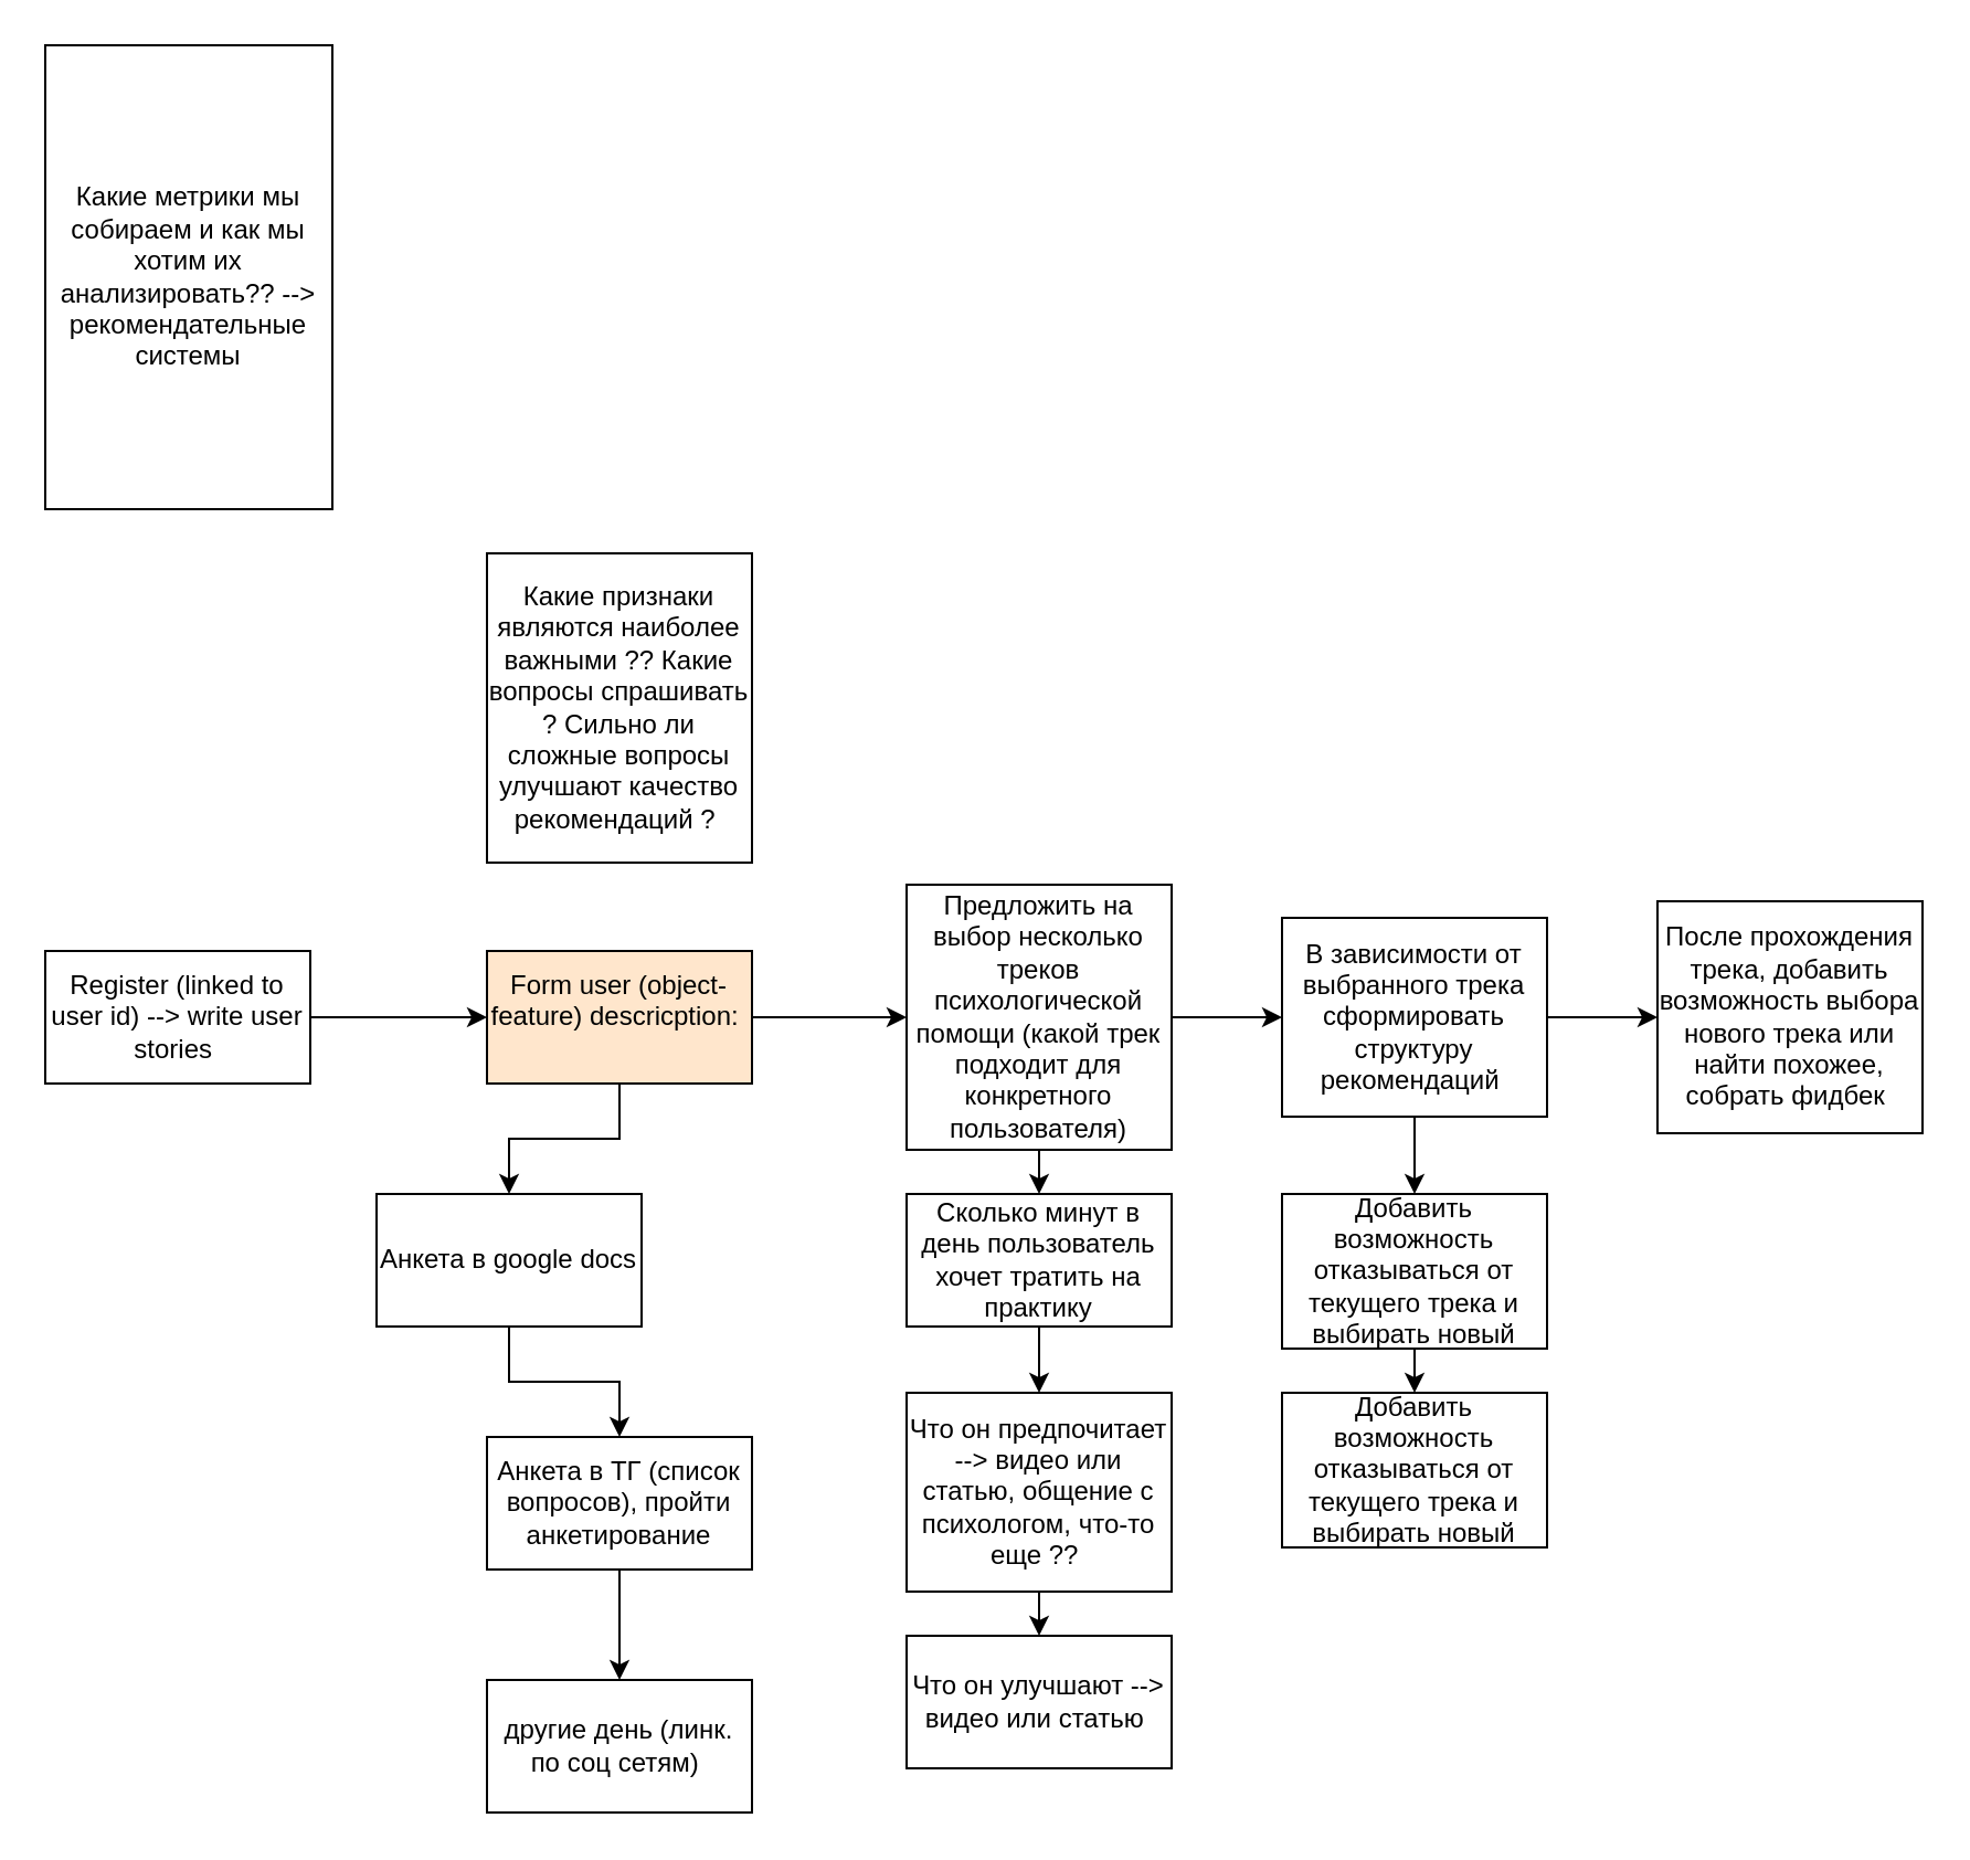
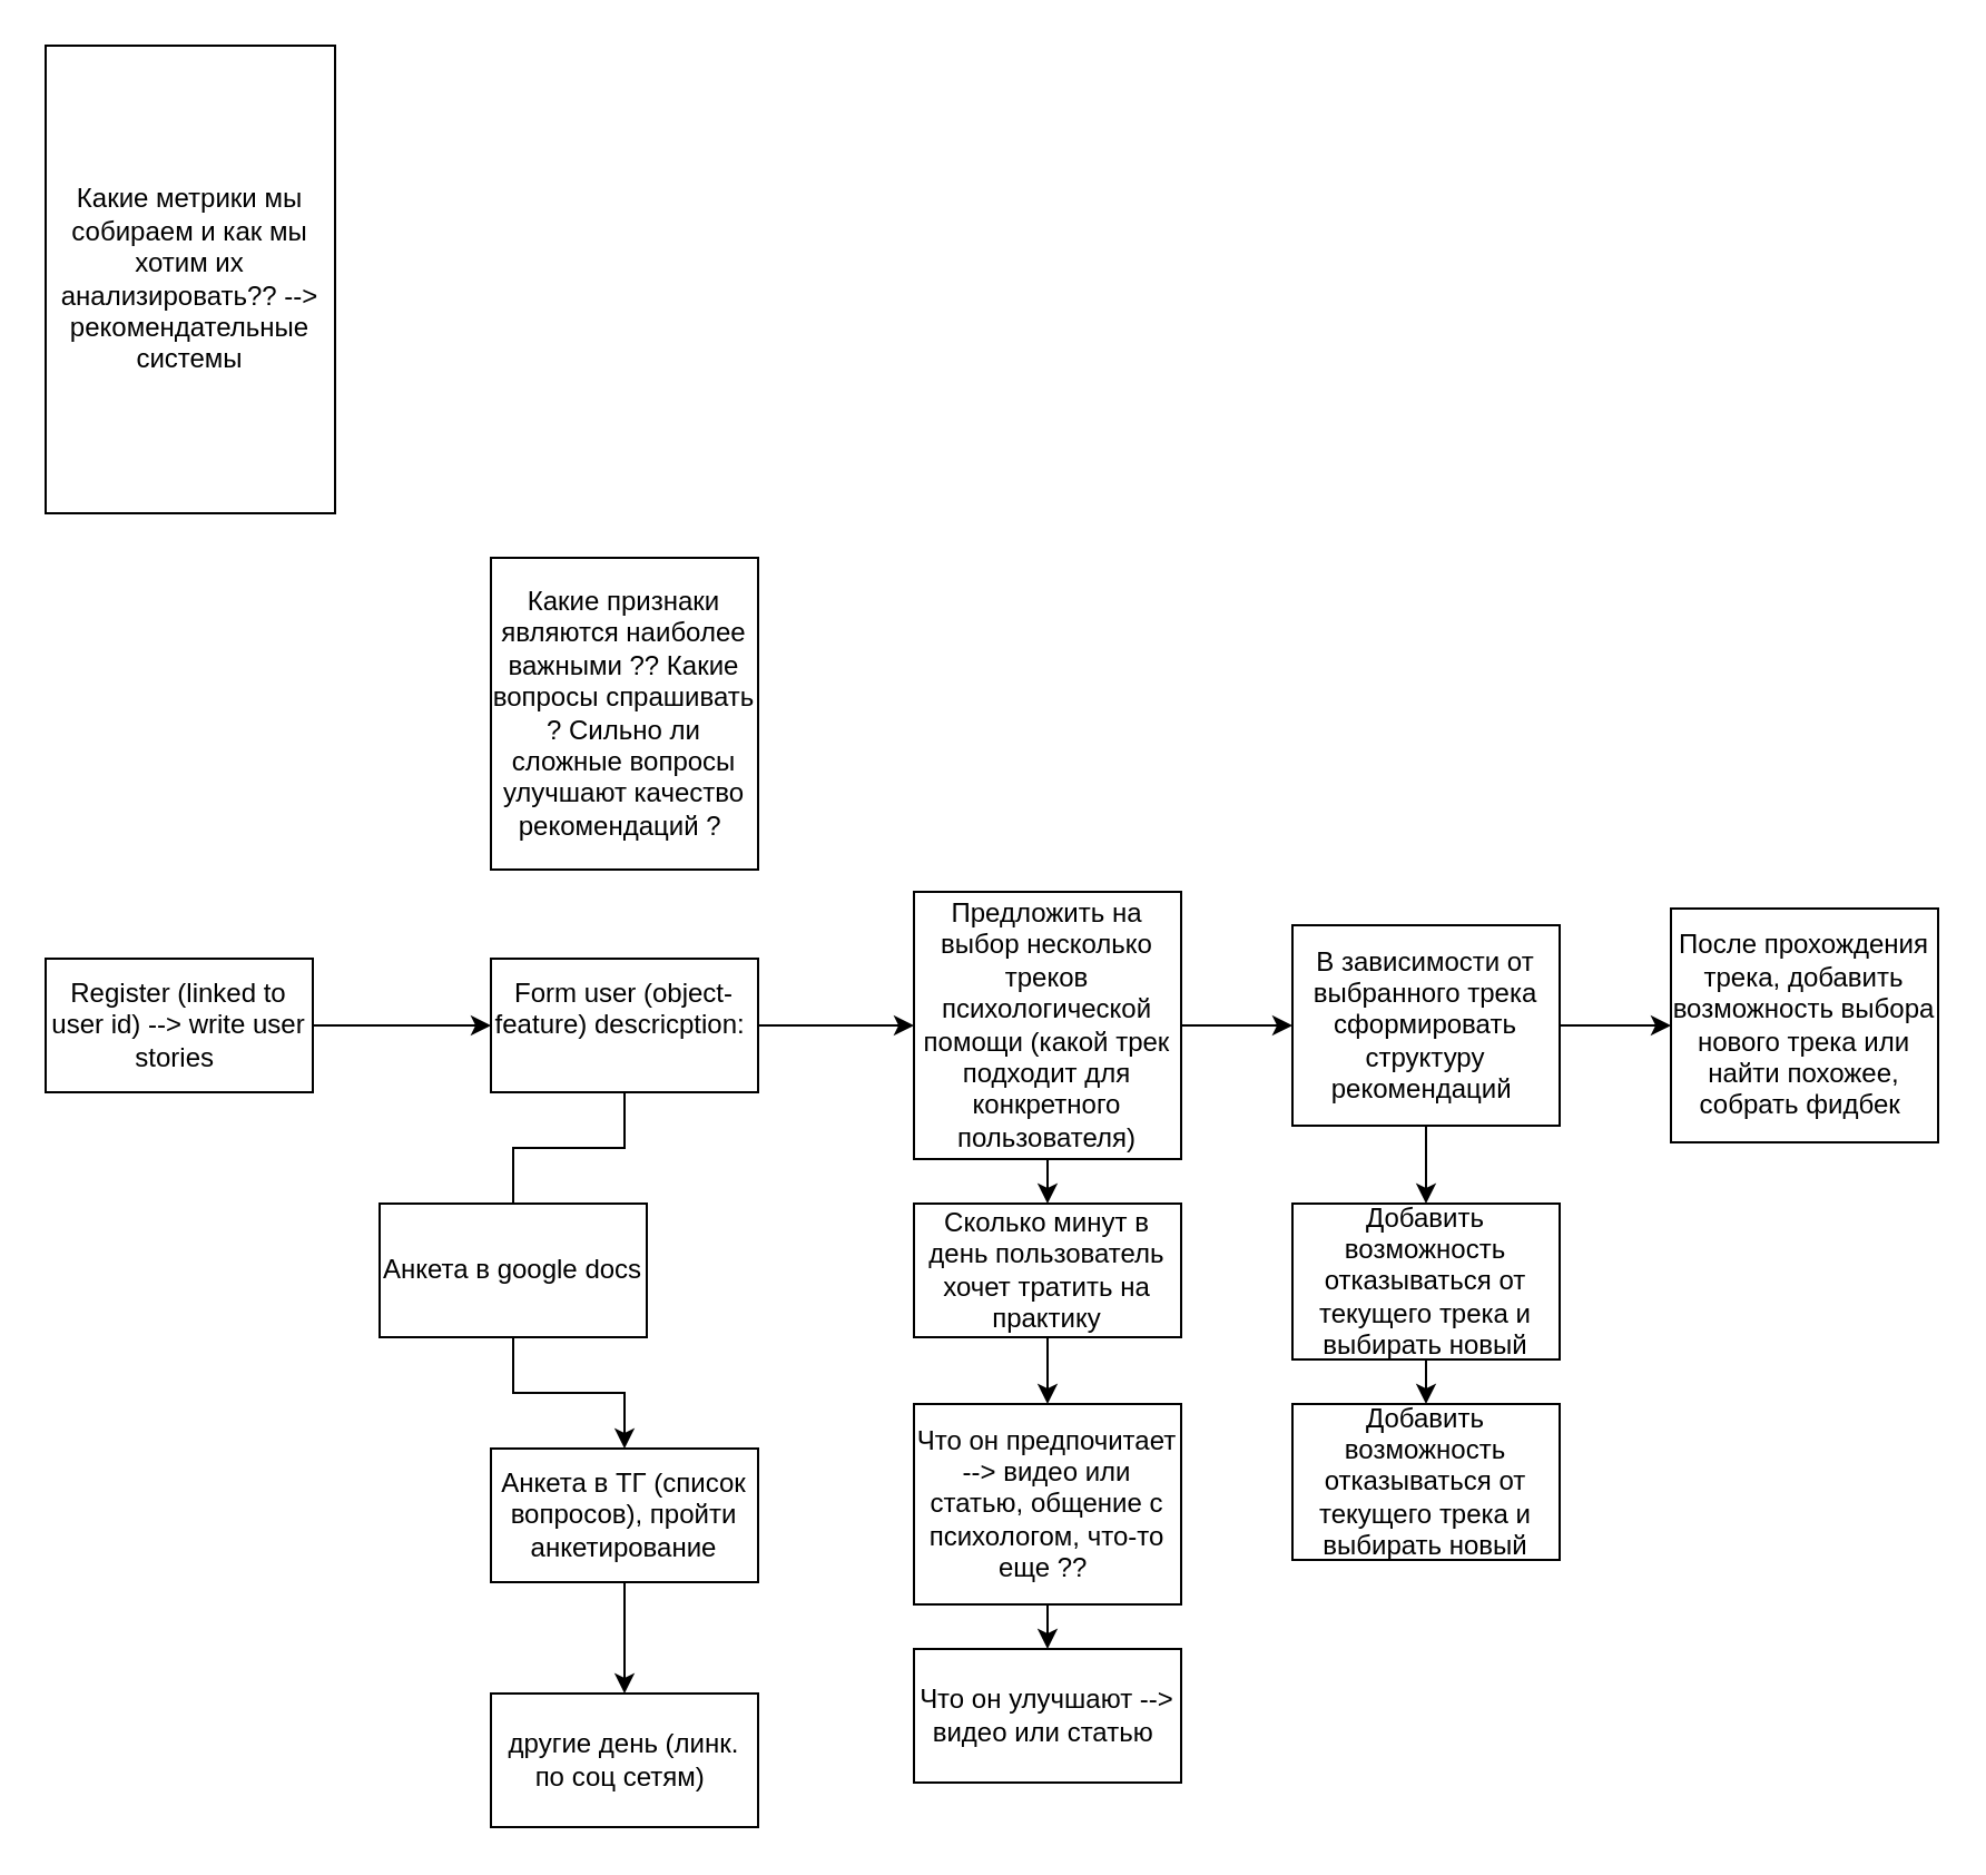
- <mxCell id="6" value="Form user (object-feature) descricption:&amp;nbsp;&lt;br&gt;&amp;nbsp;" style="rounded=0;whiteSpace=wrap;html=1;fillColor=#ffe6cc;" vertex="1" parent="1"><mxGeometry x="220" y="430" width="120" height="60" as="geometry" /></mxCell>
+ <mxCell id="6" value="Form user (object-feature) descricption:&amp;nbsp;&lt;br&gt;&amp;nbsp;" style="rounded=0;whiteSpace=wrap;html=1;" vertex="1" parent="1"><mxGeometry x="220" y="430" width="120" height="60" as="geometry" /></mxCell>
- <mxCell id="4" style="edgeStyle=orthogonalEdgeStyle;rounded=0;orthogonalLoop=1;jettySize=auto;html=1;exitX=0.5;exitY=1;exitDx=0;exitDy=0;entryX=0.5;entryY=0;entryDx=0;entryDy=0;" edge="1" parent="1" source="6" target="11"><mxGeometry relative="1" as="geometry" /></mxCell>
+ <mxCell id="4" style="edgeStyle=orthogonalEdgeStyle;rounded=0;orthogonalLoop=1;jettySize=auto;html=1;exitX=0.5;exitY=1;exitDx=0;exitDy=0;entryX=0.5;entryY=0;entryDx=0;entryDy=0;endArrow=none;" edge="1" parent="1" source="6" target="11"><mxGeometry relative="1" as="geometry" /></mxCell>
